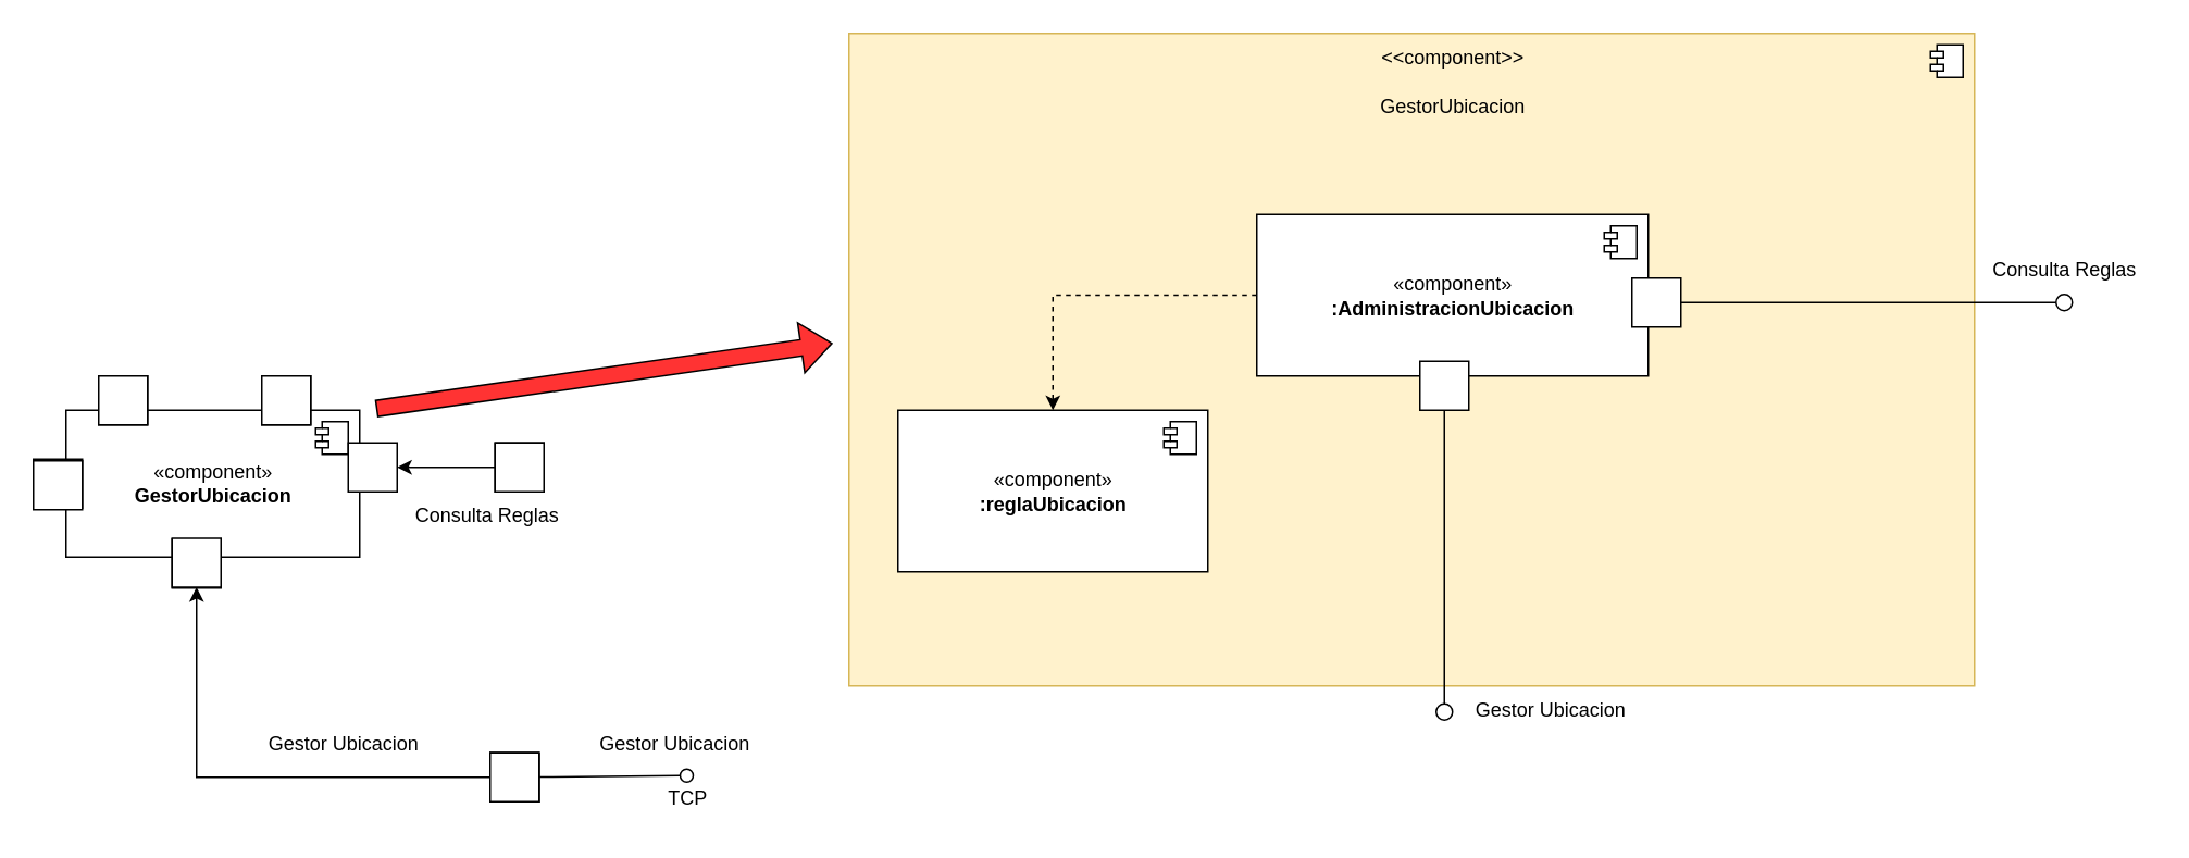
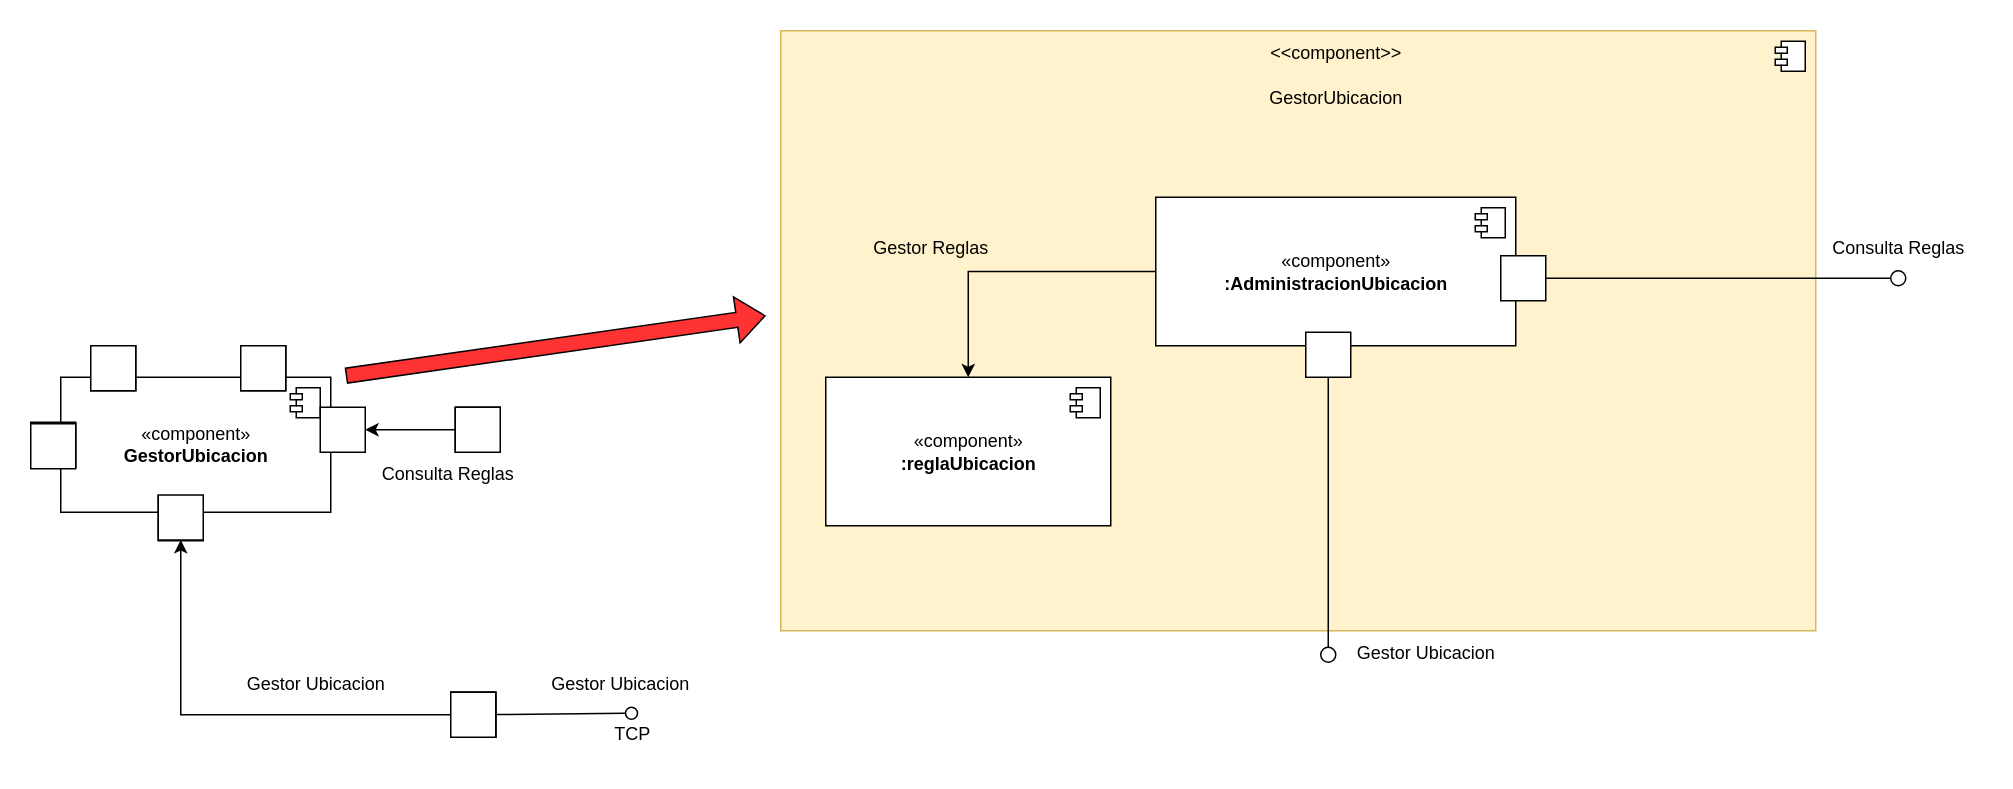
+ <mxCell id="45" value="Gestor Reglas" style="text;html=1;align=center;verticalAlign=middle;resizable=0;points=[];autosize=1;strokeColor=none;fillColor=none;" vertex="1" parent="1"><mxGeometry x="570" y="150" width="100" height="30" as="geometry" /></mxCell>
- <mxCell id="29" style="edgeStyle=orthogonalEdgeStyle;rounded=0;orthogonalLoop=1;jettySize=auto;html=1;fillColor=#FF3333;dashed=1;" edge="1" parent="1" source="30" target="43"><mxGeometry relative="1" as="geometry" /></mxCell>
+ <mxCell id="29" style="edgeStyle=orthogonalEdgeStyle;rounded=0;orthogonalLoop=1;jettySize=auto;html=1;fillColor=#FF3333;" edge="1" parent="1" source="30" target="43"><mxGeometry relative="1" as="geometry" /></mxCell>
